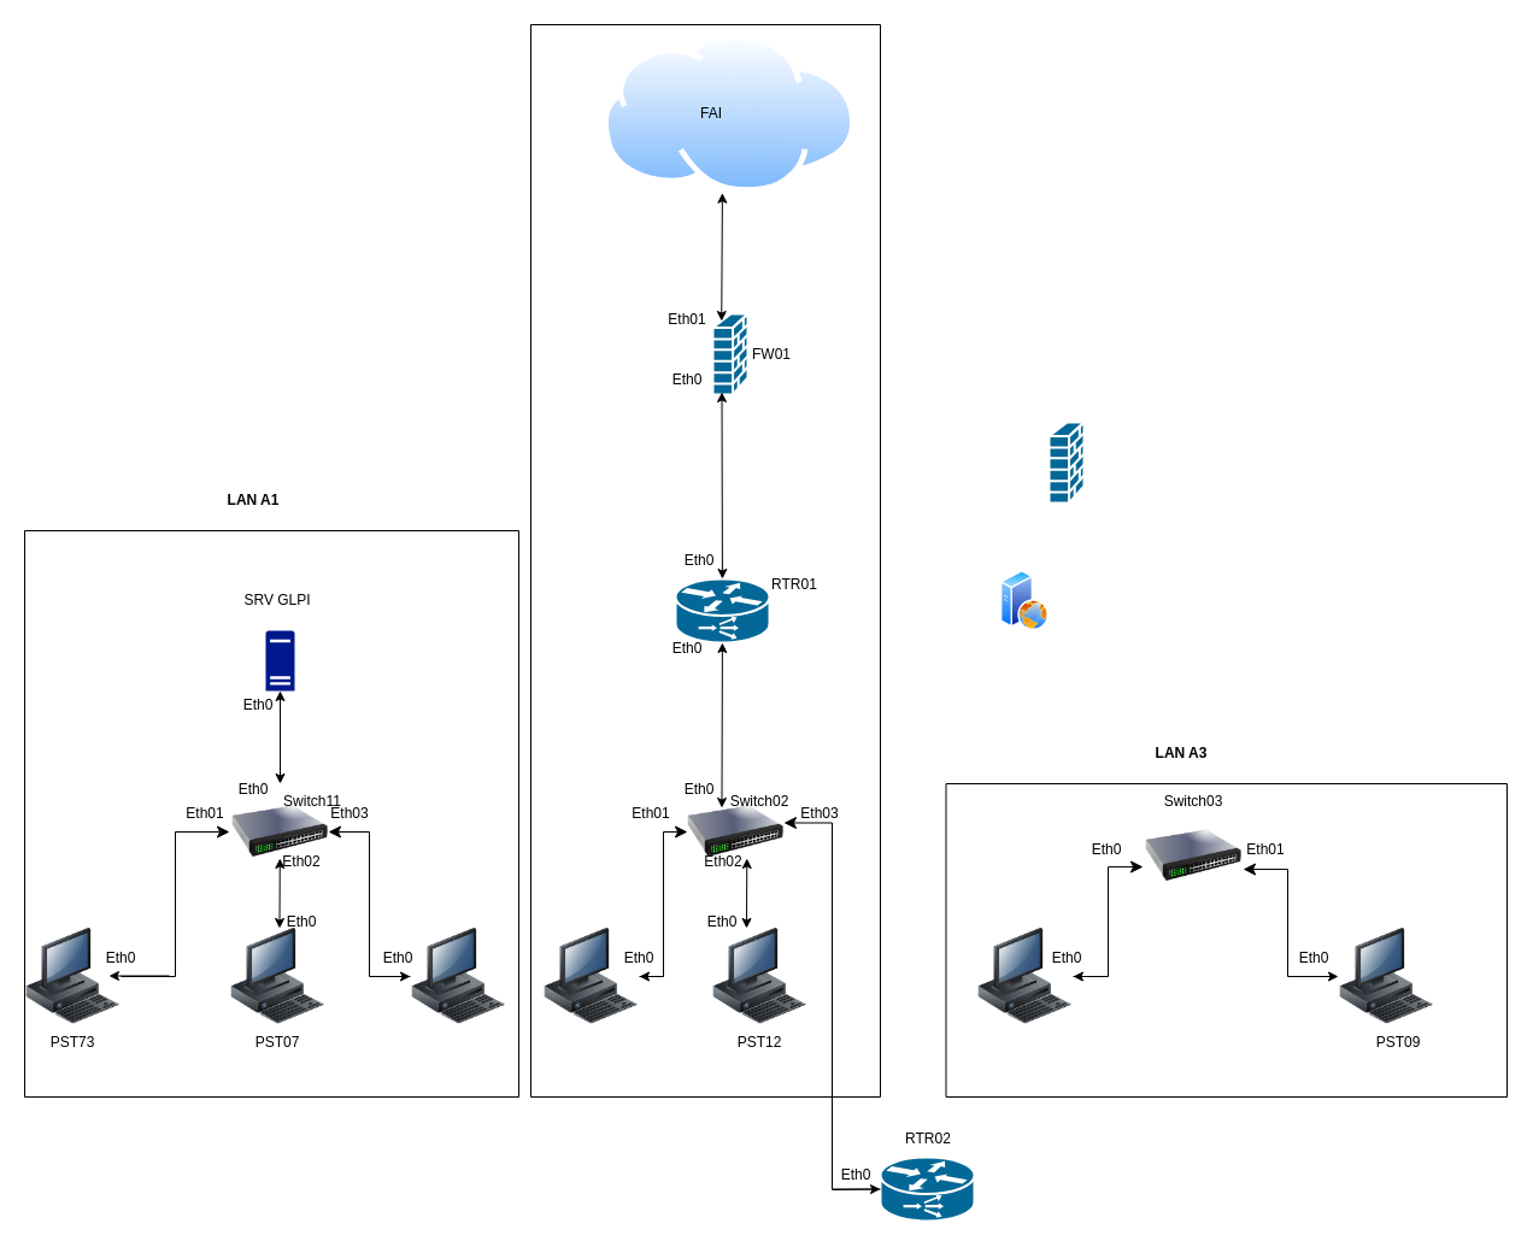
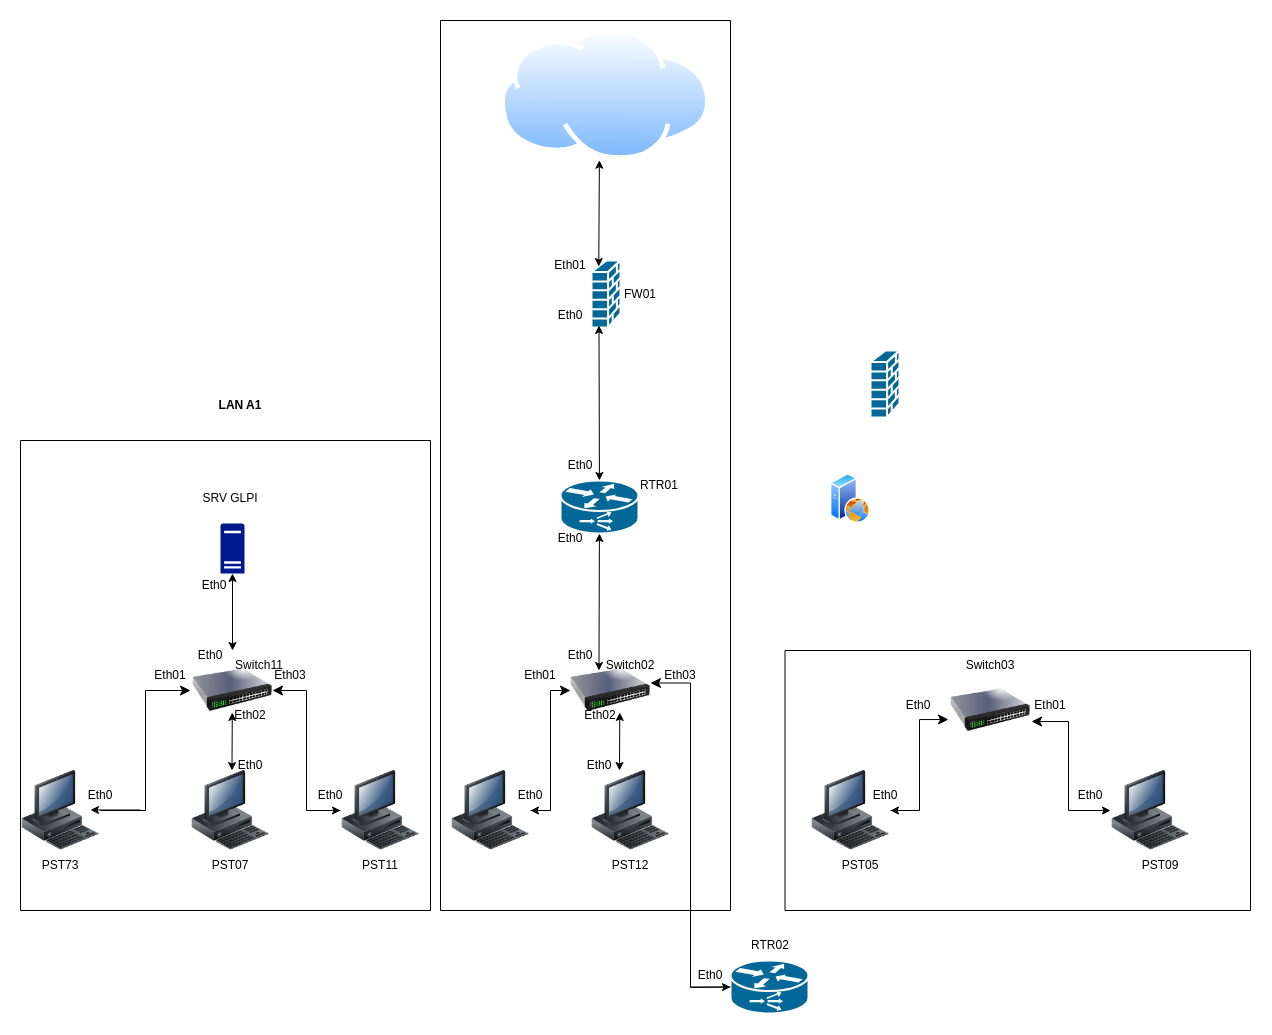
- <mxCell id="11" value="FAI" style="text;html=1;strokeColor=none;fillColor=none;align=center;verticalAlign=middle;whiteSpace=wrap;rounded=0;" vertex="1" parent="1"><mxGeometry x="560" y="78.85" width="60" height="30" as="geometry" /></mxCell>
- <mxCell id="46" value="&lt;b&gt;LAN A1&lt;/b&gt;" style="text;html=1;strokeColor=none;fillColor=none;align=center;verticalAlign=middle;whiteSpace=wrap;rounded=0;" vertex="1" parent="1"><mxGeometry x="180" y="400" width="60" height="30" as="geometry" /></mxCell>
+ <mxCell id="46" value="&lt;b&gt;LAN A1&lt;/b&gt;" style="text;html=1;strokeColor=none;fillColor=none;align=center;verticalAlign=middle;whiteSpace=wrap;rounded=0;" vertex="1" parent="1"><mxGeometry x="210" y="390" width="60" height="30" as="geometry" /></mxCell>
- <mxCell id="78" value="&lt;b&gt;LAN A3&lt;/b&gt;" style="text;html=1;strokeColor=none;fillColor=none;align=center;verticalAlign=middle;whiteSpace=wrap;rounded=0;" vertex="1" parent="1"><mxGeometry x="950" y="610" width="60" height="30" as="geometry" /></mxCell>
+ <mxCell id="31" value="PST11" style="text;html=1;strokeColor=none;fillColor=none;align=center;verticalAlign=middle;whiteSpace=wrap;rounded=0;" vertex="1" parent="1"><mxGeometry x="350" y="850" width="60" height="30" as="geometry" /></mxCell>
+ <mxCell id="71" value="PST05" style="text;html=1;strokeColor=none;fillColor=none;align=center;verticalAlign=middle;whiteSpace=wrap;rounded=0;" vertex="1" parent="1"><mxGeometry x="830" y="850" width="60" height="30" as="geometry" /></mxCell>
